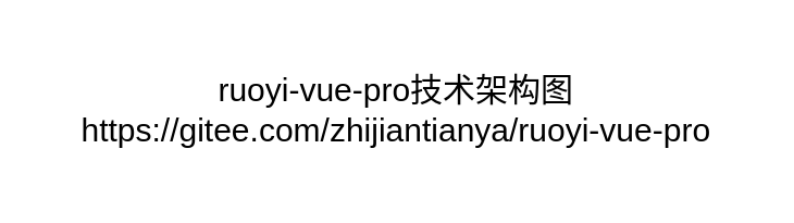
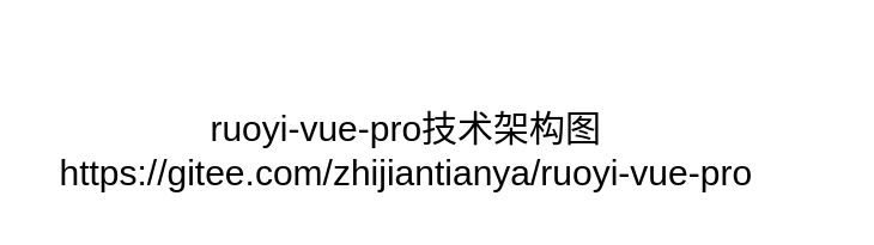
- <mxCell id="2" value="&lt;div&gt;ruoyi-vue-pro技术架构图&lt;br&gt;&lt;/div&gt;https://gitee.com/zhijiantianya/ruoyi-vue-pro" style="text;html=1;align=center;verticalAlign=middle;resizable=0;points=[];autosize=1;strokeColor=none;fillColor=none;" vertex="1" parent="1"><mxGeometry x="20" y="20" width="250" height="40" as="geometry" /></mxCell>
+ <mxCell id="2" value="&lt;div&gt;ruoyi-vue-pro技术架构图&lt;br&gt;&lt;/div&gt;https://gitee.com/zhijiantianya/ruoyi-vue-pro" style="text;html=1;align=center;verticalAlign=middle;resizable=0;points=[];autosize=1;strokeColor=none;fillColor=none;" vertex="1" parent="1"><mxGeometry x="10" y="30" width="250" height="40" as="geometry" /></mxCell>
